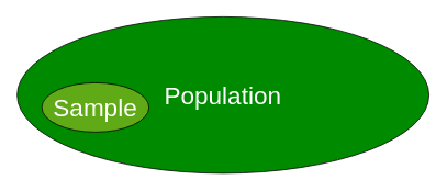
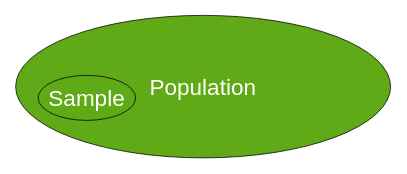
- <mxCell id="2" value="Population" style="ellipse;whiteSpace=wrap;html=1;strokeColor=#000000;fontSize=30;fillColor=#008a00;fontColor=#ffffff;" vertex="1" parent="1"><mxGeometry x="20" y="20" width="500" height="190" as="geometry" /></mxCell>
+ <mxCell id="2" value="Population" style="ellipse;whiteSpace=wrap;html=1;strokeColor=#000000;fontSize=30;fillColor=#60a917;fontColor=#ffffff;" vertex="1" parent="1"><mxGeometry x="20" y="20" width="500" height="190" as="geometry" /></mxCell>
